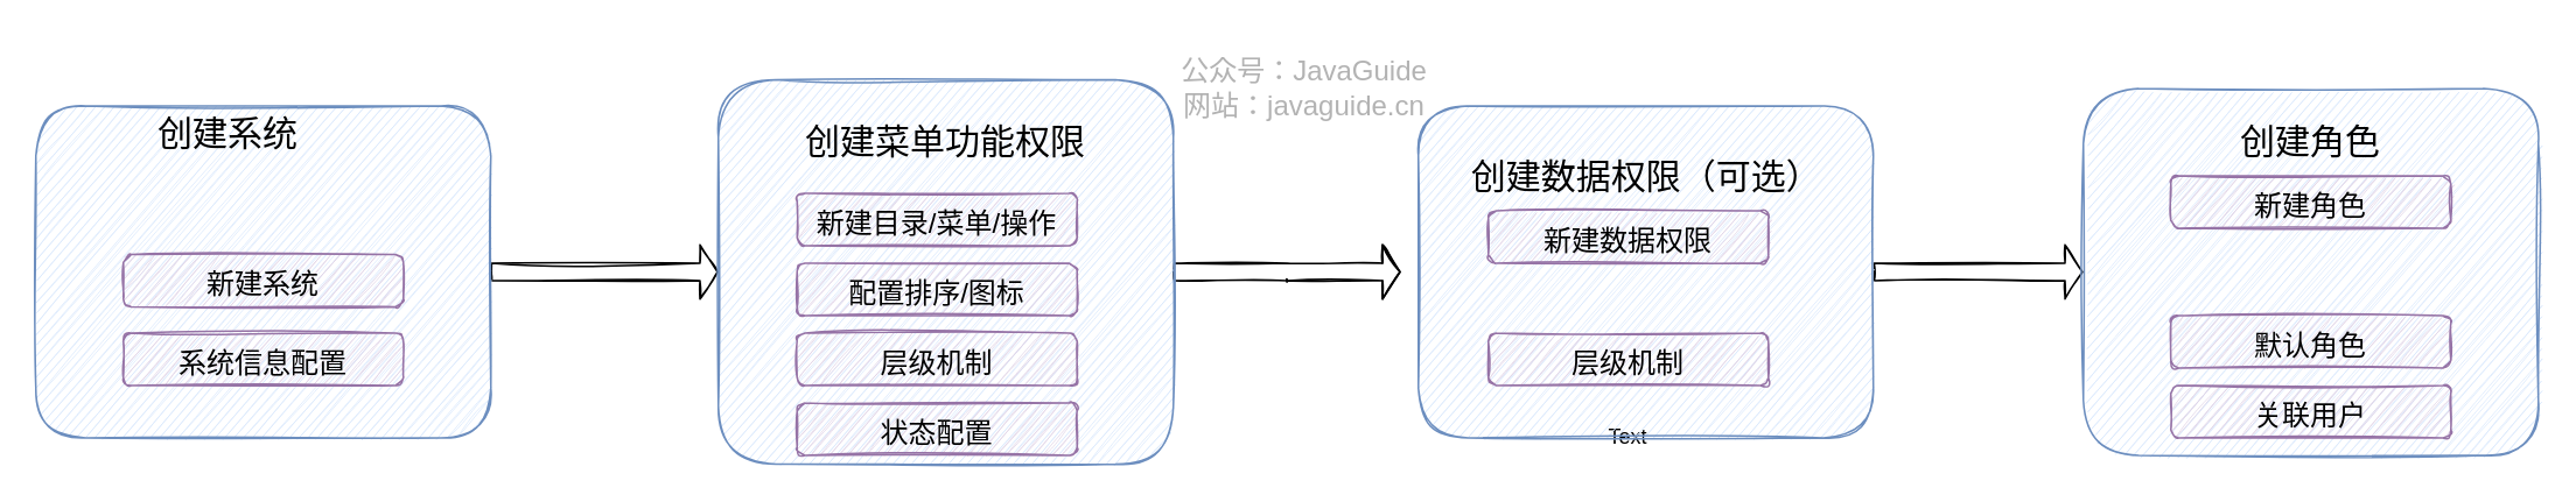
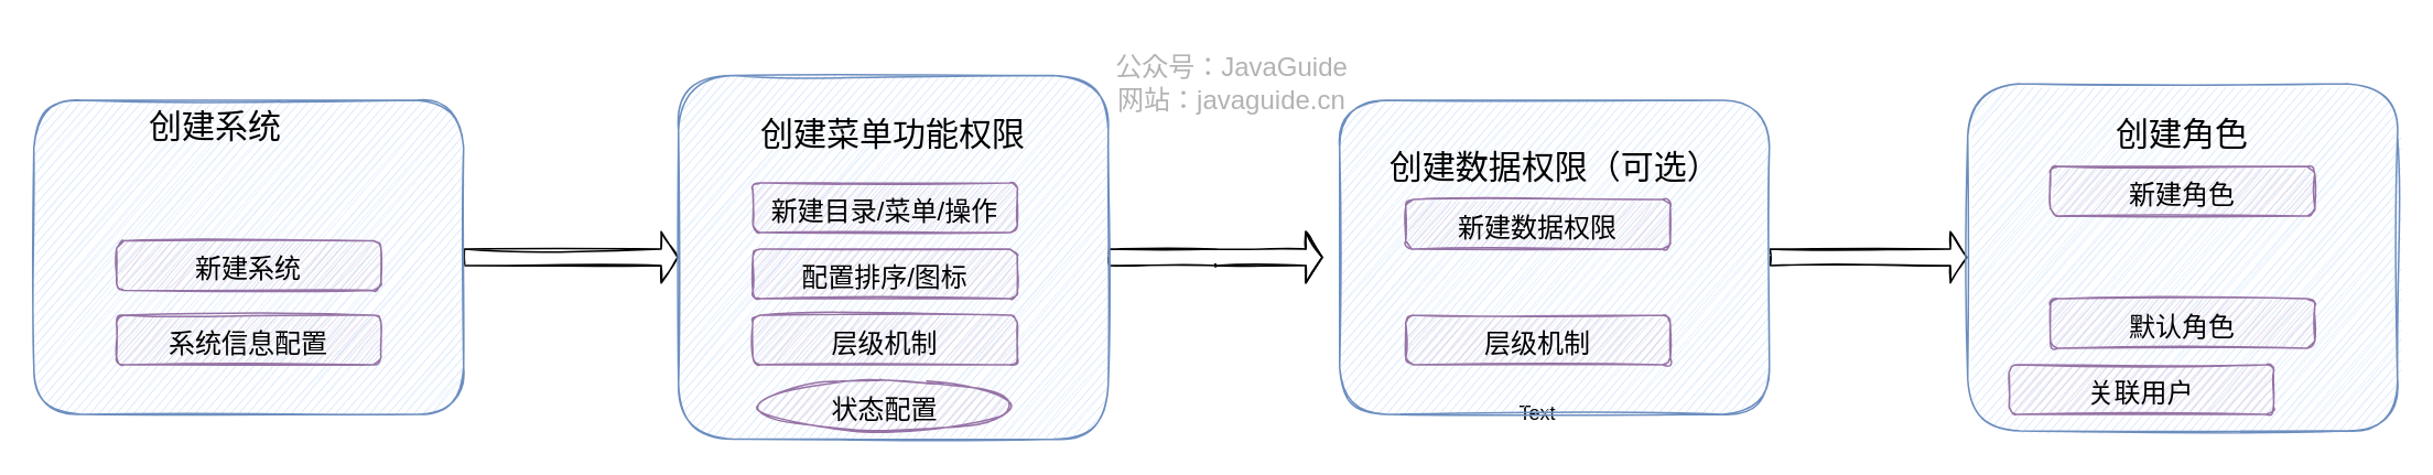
- <mxCell id="24" value="&lt;span style=&quot;font-size: 16px&quot;&gt;关联用户&lt;/span&gt;" style="rounded=1;whiteSpace=wrap;html=1;fontSize=20;fillColor=#e1d5e7;strokeColor=#9673a6;sketch=1;" vertex="1" parent="1"><mxGeometry x="1240" y="220" width="160" height="30" as="geometry" /></mxCell>
+ <mxCell id="24" value="&lt;span style=&quot;font-size: 16px&quot;&gt;关联用户&lt;/span&gt;" style="rounded=1;whiteSpace=wrap;html=1;fontSize=20;fillColor=#e1d5e7;strokeColor=#9673a6;sketch=1;" vertex="1" parent="1"><mxGeometry x="1215" y="220" width="160" height="30" as="geometry" /></mxCell>
- <mxCell id="19" value="&lt;span style=&quot;font-size: 16px&quot;&gt;状态配置&lt;/span&gt;" style="rounded=1;whiteSpace=wrap;html=1;fontSize=20;fillColor=#e1d5e7;strokeColor=#9673a6;sketch=1;" vertex="1" parent="1"><mxGeometry x="455" y="230" width="160" height="30" as="geometry" /></mxCell>
+ <mxCell id="19" value="&lt;span style=&quot;font-size: 16px&quot;&gt;状态配置&lt;/span&gt;" style="ellipse;whiteSpace=wrap;html=1;fontSize=20;fillColor=#e1d5e7;strokeColor=#9673a6;sketch=1;" vertex="1" parent="1"><mxGeometry x="455" y="230" width="160" height="30" as="geometry" /></mxCell>
